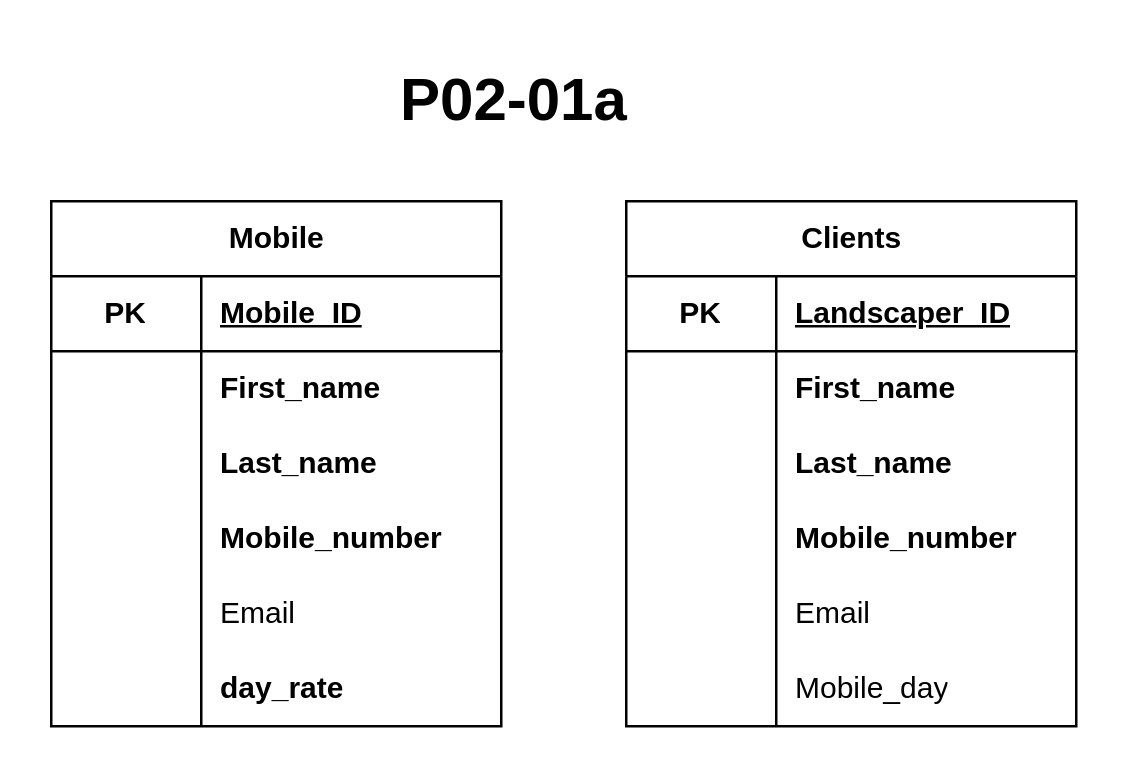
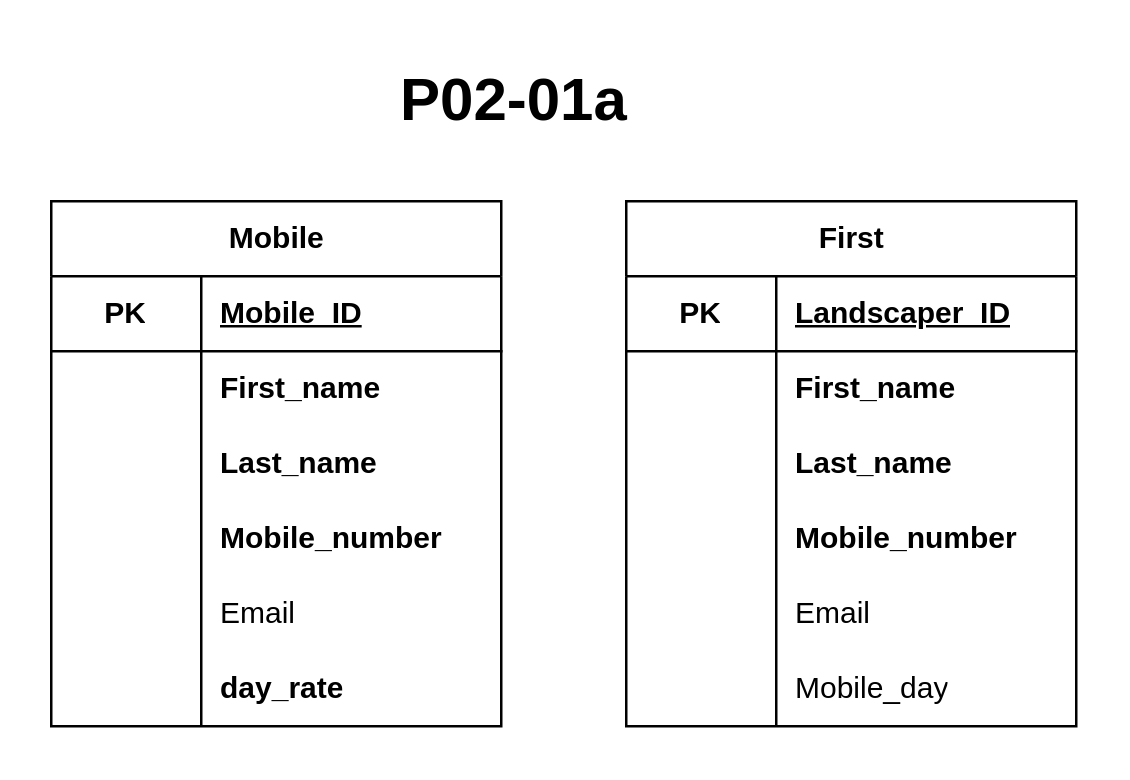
- <mxCell id="21" value="Clients" style="shape=table;startSize=30;container=1;collapsible=1;childLayout=tableLayout;fixedRows=1;rowLines=0;fontStyle=1;align=center;resizeLast=1;html=1;" parent="1" vertex="1"><mxGeometry x="250" y="80" width="180" height="210" as="geometry" /></mxCell>
+ <mxCell id="21" value="First" style="shape=table;startSize=30;container=1;collapsible=1;childLayout=tableLayout;fixedRows=1;rowLines=0;fontStyle=1;align=center;resizeLast=1;html=1;" parent="1" vertex="1"><mxGeometry x="250" y="80" width="180" height="210" as="geometry" /></mxCell>
